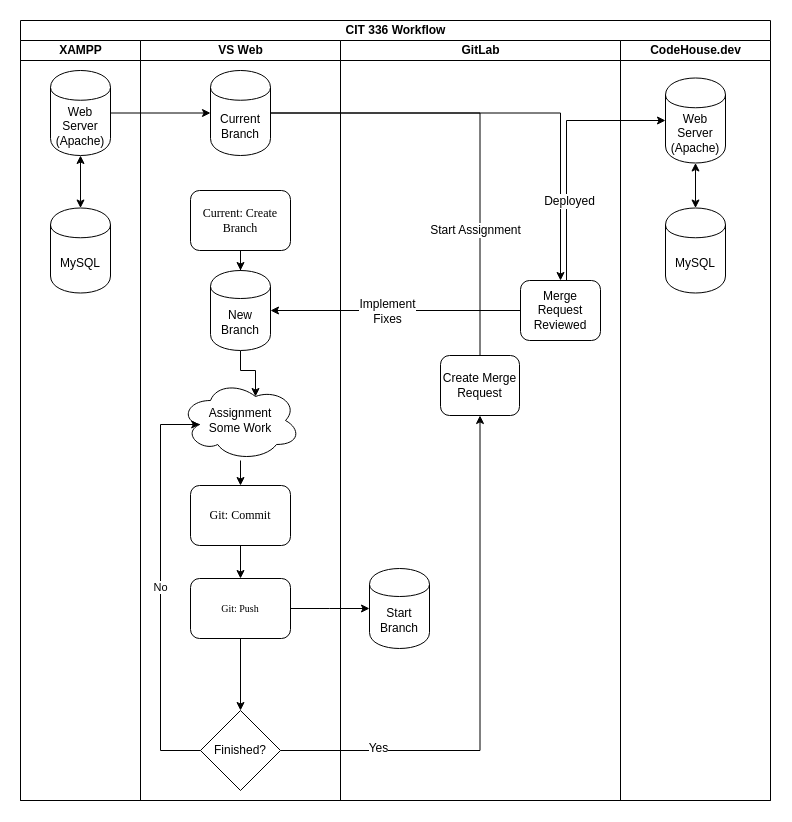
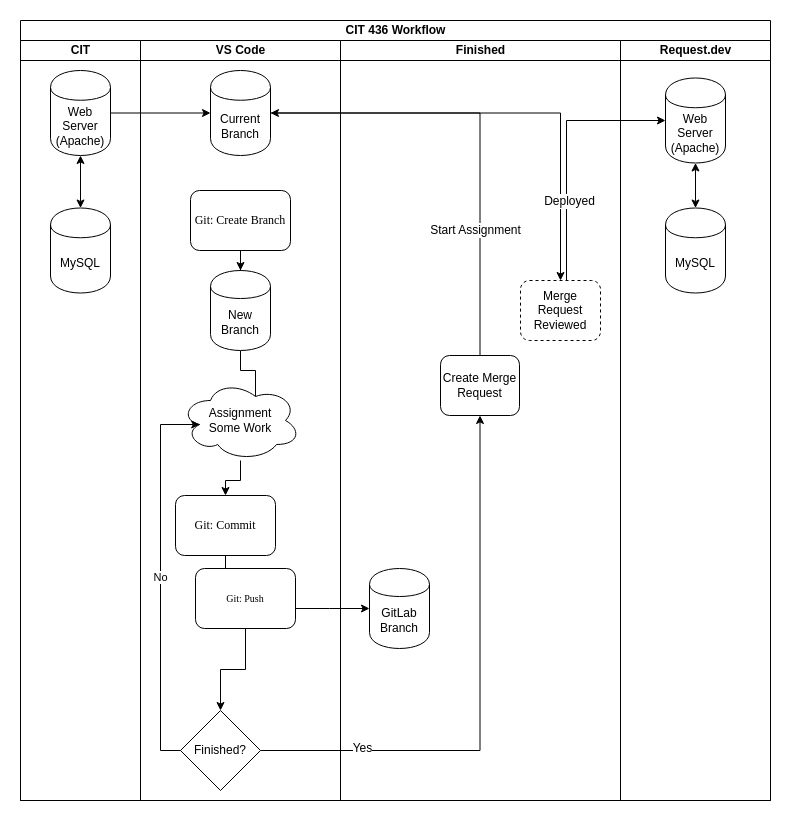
- <mxCell id="2" value="CIT 336 Workflow" style="swimlane;html=1;childLayout=stackLayout;resizeParent=1;resizeParentMax=0;startSize=20;" parent="1" vertex="1"><mxGeometry x="20" y="20" width="750" height="780" as="geometry" /></mxCell>
+ <mxCell id="2" value="CIT 436 Workflow" style="swimlane;html=1;childLayout=stackLayout;resizeParent=1;resizeParentMax=0;startSize=20;" parent="1" vertex="1"><mxGeometry x="20" y="20" width="750" height="780" as="geometry" /></mxCell>
- <mxCell id="3" value="XAMPP" style="swimlane;html=1;startSize=20;" parent="2" vertex="1"><mxGeometry y="20" width="120" height="760" as="geometry" /></mxCell>
+ <mxCell id="3" value="CIT" style="swimlane;html=1;startSize=20;" parent="2" vertex="1"><mxGeometry y="20" width="120" height="760" as="geometry" /></mxCell>
- <mxCell id="7" value="VS Web" style="swimlane;html=1;startSize=20;" parent="2" vertex="1"><mxGeometry x="120" y="20" width="200" height="760" as="geometry" /></mxCell>
+ <mxCell id="7" value="VS Code" style="swimlane;html=1;startSize=20;" parent="2" vertex="1"><mxGeometry x="120" y="20" width="200" height="760" as="geometry" /></mxCell>
- <mxCell id="22" value="GitLab" style="swimlane;html=1;startSize=20;" parent="2" vertex="1"><mxGeometry x="320" y="20" width="280" height="760" as="geometry" /></mxCell>
+ <mxCell id="22" value="Finished" style="swimlane;html=1;startSize=20;" parent="2" vertex="1"><mxGeometry x="320" y="20" width="280" height="760" as="geometry" /></mxCell>
- <mxCell id="26" value="CodeHouse.dev" style="swimlane;html=1;startSize=20;" parent="2" vertex="1"><mxGeometry x="600" y="20" width="150" height="760" as="geometry" /></mxCell>
+ <mxCell id="26" value="Request.dev" style="swimlane;html=1;startSize=20;" parent="2" vertex="1"><mxGeometry x="600" y="20" width="150" height="760" as="geometry" /></mxCell>
- <mxCell id="9" value="&lt;font style=&quot;font-size: 12px&quot;&gt;Current: Create Branch&lt;/font&gt;" style="rounded=1;whiteSpace=wrap;html=1;shadow=0;labelBackgroundColor=none;strokeColor=#000000;strokeWidth=1;fillColor=#ffffff;fontFamily=Verdana;fontSize=8;fontColor=#000000;align=center;" parent="7" vertex="1"><mxGeometry x="50" y="150" width="100" height="60" as="geometry" /></mxCell>
+ <mxCell id="9" value="&lt;font style=&quot;font-size: 12px&quot;&gt;Git: Create Branch&lt;/font&gt;" style="rounded=1;whiteSpace=wrap;html=1;shadow=0;labelBackgroundColor=none;strokeColor=#000000;strokeWidth=1;fillColor=#ffffff;fontFamily=Verdana;fontSize=8;fontColor=#000000;align=center;" parent="7" vertex="1"><mxGeometry x="50" y="150" width="100" height="60" as="geometry" /></mxCell>
- <mxCell id="32" style="edgeStyle=orthogonalEdgeStyle;rounded=0;orthogonalLoop=1;jettySize=auto;html=1;entryX=1;entryY=0.5;entryDx=0;entryDy=0;" parent="2" source="25" target="12" edge="1"><mxGeometry relative="1" as="geometry" /></mxCell>
- <mxCell id="33" value="Implement &lt;br&gt;Fixes" style="text;html=1;resizable=0;points=[];align=center;verticalAlign=middle;labelBackgroundColor=#ffffff;" parent="32" vertex="1" connectable="0"><mxGeometry x="0.035" y="-3" relative="1" as="geometry"><mxPoint x="-5" y="3" as="offset" /></mxGeometry></mxCell>
- <mxCell id="25" value="Merge Request Reviewed" style="rounded=1;whiteSpace=wrap;html=1;" parent="22" vertex="1"><mxGeometry x="180" y="240" width="80" height="60" as="geometry" /></mxCell>
+ <mxCell id="25" value="Merge Request Reviewed" style="rounded=1;whiteSpace=wrap;html=1;dashed=1;" parent="22" vertex="1"><mxGeometry x="180" y="240" width="80" height="60" as="geometry" /></mxCell>
- <mxCell id="30" style="edgeStyle=orthogonalEdgeStyle;rounded=0;orthogonalLoop=1;jettySize=auto;html=1;entryX=1;entryY=0.5;entryDx=0;entryDy=0;endArrow=none;" parent="2" source="24" target="8" edge="1"><mxGeometry relative="1" as="geometry"><Array as="points"><mxPoint x="460" y="93" /></Array><mxPoint x="239" y="100" as="targetPoint" /></mxGeometry></mxCell>
+ <mxCell id="30" style="edgeStyle=orthogonalEdgeStyle;rounded=0;orthogonalLoop=1;jettySize=auto;html=1;entryX=1;entryY=0.5;entryDx=0;entryDy=0;" parent="2" source="24" target="8" edge="1"><mxGeometry relative="1" as="geometry"><Array as="points"><mxPoint x="460" y="93" /></Array><mxPoint x="239" y="100" as="targetPoint" /></mxGeometry></mxCell>
- <mxCell id="11" style="edgeStyle=orthogonalEdgeStyle;rounded=0;orthogonalLoop=1;jettySize=auto;html=1;entryX=0.625;entryY=0.2;entryDx=0;entryDy=0;entryPerimeter=0;" parent="7" source="12" target="15" edge="1"><mxGeometry relative="1" as="geometry" /></mxCell>
+ <mxCell id="11" style="edgeStyle=orthogonalEdgeStyle;rounded=0;orthogonalLoop=1;jettySize=auto;html=1;entryX=0.625;entryY=0.2;entryDx=0;entryDy=0;entryPerimeter=0;endArrow=none;" parent="7" source="12" target="15" edge="1"><mxGeometry relative="1" as="geometry" /></mxCell>
- <mxCell id="17" value="&lt;font style=&quot;font-size: 12px&quot;&gt;Git: Commit&lt;/font&gt;&lt;br&gt;" style="rounded=1;whiteSpace=wrap;html=1;shadow=0;labelBackgroundColor=none;strokeColor=#000000;strokeWidth=1;fillColor=#ffffff;fontFamily=Verdana;fontSize=8;fontColor=#000000;align=center;" parent="7" vertex="1"><mxGeometry x="50" y="445" width="100" height="60" as="geometry" /></mxCell>
+ <mxCell id="17" value="&lt;font style=&quot;font-size: 12px&quot;&gt;Git: Commit&lt;/font&gt;&lt;br&gt;" style="rounded=1;whiteSpace=wrap;html=1;shadow=0;labelBackgroundColor=none;strokeColor=#000000;strokeWidth=1;fillColor=#ffffff;fontFamily=Verdana;fontSize=8;fontColor=#000000;align=center;" parent="7" vertex="1"><mxGeometry x="35" y="455" width="100" height="60" as="geometry" /></mxCell>
- <mxCell id="21" value="&lt;font style=&quot;font-size: 10px&quot;&gt;Git: Push&lt;/font&gt;" style="rounded=1;whiteSpace=wrap;html=1;shadow=0;labelBackgroundColor=none;strokeColor=#000000;strokeWidth=1;fillColor=#ffffff;fontFamily=Verdana;fontSize=8;fontColor=#000000;align=center;" parent="7" vertex="1"><mxGeometry x="50" y="538" width="100" height="60" as="geometry" /></mxCell>
+ <mxCell id="21" value="&lt;font style=&quot;font-size: 10px&quot;&gt;Git: Push&lt;/font&gt;" style="rounded=1;whiteSpace=wrap;html=1;shadow=0;labelBackgroundColor=none;strokeColor=#000000;strokeWidth=1;fillColor=#ffffff;fontFamily=Verdana;fontSize=8;fontColor=#000000;align=center;" parent="7" vertex="1"><mxGeometry x="55" y="528" width="100" height="60" as="geometry" /></mxCell>
- <mxCell id="23" value="Start Branch" style="shape=cylinder;whiteSpace=wrap;html=1;boundedLbl=1;backgroundOutline=1;" parent="22" vertex="1"><mxGeometry x="29" y="528" width="60" height="80" as="geometry" /></mxCell>
+ <mxCell id="23" value="GitLab Branch" style="shape=cylinder;whiteSpace=wrap;html=1;boundedLbl=1;backgroundOutline=1;" parent="22" vertex="1"><mxGeometry x="29" y="528" width="60" height="80" as="geometry" /></mxCell>
- <mxCell id="18" value="Finished?" style="rhombus;whiteSpace=wrap;html=1;" parent="7" vertex="1"><mxGeometry x="60" y="670" width="80" height="80" as="geometry" /></mxCell>
+ <mxCell id="18" value="Finished?" style="rhombus;whiteSpace=wrap;html=1;" parent="7" vertex="1"><mxGeometry x="40" y="670" width="80" height="80" as="geometry" /></mxCell>
